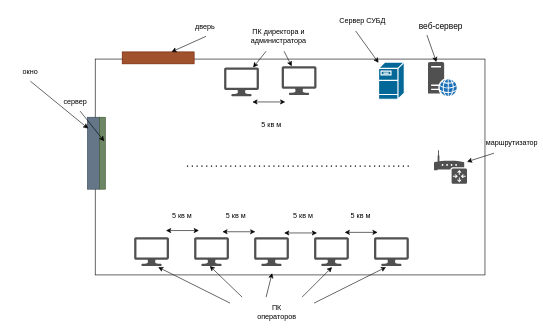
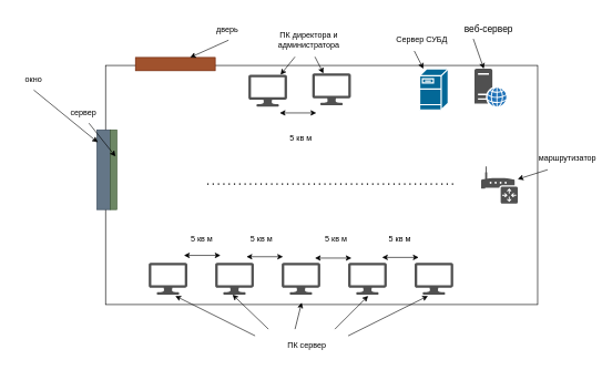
- <mxCell id="26" value="Сервер СУБД" style="text;html=1;align=center;verticalAlign=middle;whiteSpace=wrap;rounded=0;" vertex="1" parent="1"><mxGeometry x="563.5" y="20" width="80" height="30" as="geometry" /></mxCell>
+ <mxCell id="26" value="Сервер СУБД" style="text;html=1;align=center;verticalAlign=middle;whiteSpace=wrap;rounded=0;" vertex="1" parent="1"><mxGeometry x="593.5" y="45" width="80" height="30" as="geometry" /></mxCell>
- <mxCell id="37" value="ПК операторов" style="text;html=1;align=center;verticalAlign=middle;whiteSpace=wrap;rounded=0;" vertex="1" parent="1"><mxGeometry x="431" y="505" width="60" height="30" as="geometry" /></mxCell>
+ <mxCell id="37" value="ПК сервер" style="text;html=1;align=center;verticalAlign=middle;whiteSpace=wrap;rounded=0;" vertex="1" parent="1"><mxGeometry x="431" y="505" width="60" height="30" as="geometry" /></mxCell>
